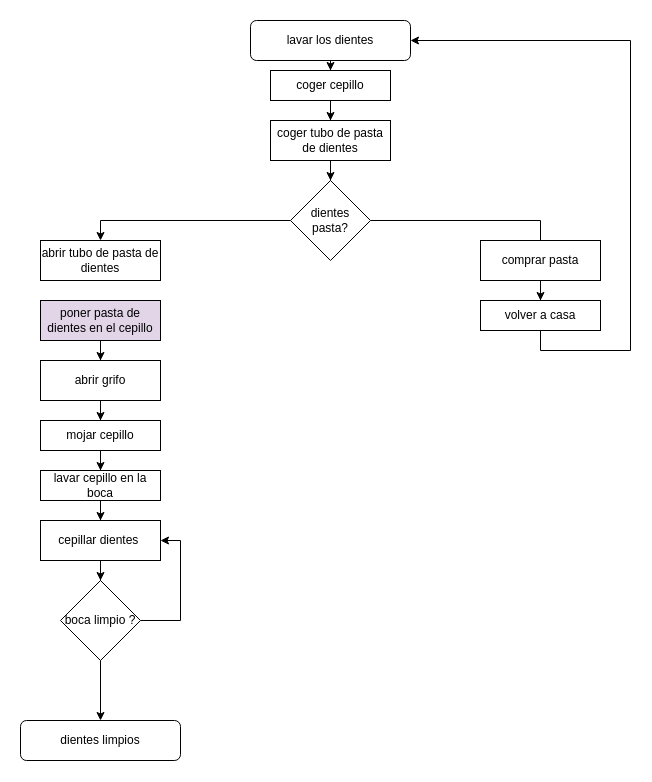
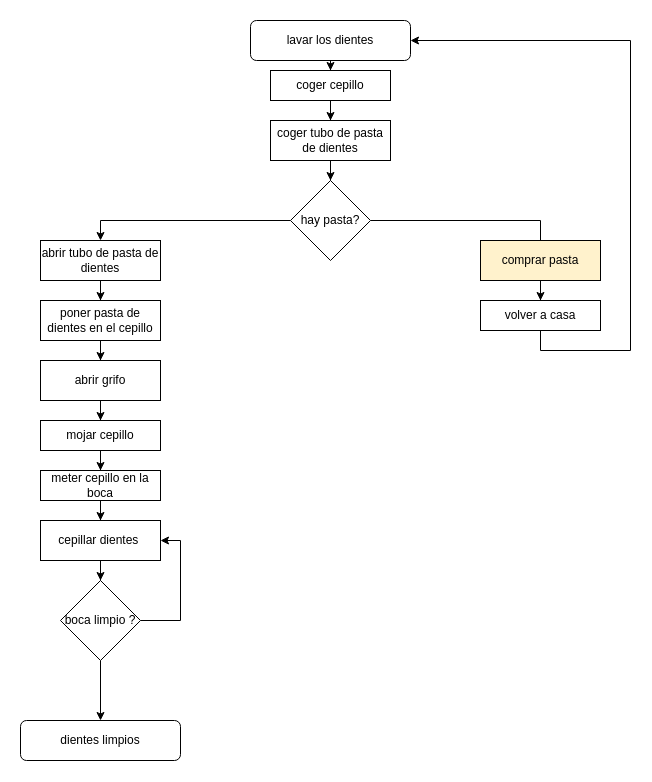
- <mxCell id="17" value="dientes pasta?" style="rhombus;whiteSpace=wrap;html=1;" vertex="1" parent="1"><mxGeometry x="290" y="180" width="80" height="80" as="geometry" /></mxCell>
+ <mxCell id="17" value="hay pasta?" style="rhombus;whiteSpace=wrap;html=1;" vertex="1" parent="1"><mxGeometry x="290" y="180" width="80" height="80" as="geometry" /></mxCell>
- <mxCell id="19" value="comprar pasta" style="rounded=0;whiteSpace=wrap;html=1;" vertex="1" parent="1"><mxGeometry x="480" y="240" width="120" height="40" as="geometry" /></mxCell>
+ <mxCell id="19" value="comprar pasta" style="rounded=0;whiteSpace=wrap;html=1;fillColor=#fff2cc;" vertex="1" parent="1"><mxGeometry x="480" y="240" width="120" height="40" as="geometry" /></mxCell>
+ <mxCell id="11" style="edgeStyle=orthogonalEdgeStyle;rounded=0;orthogonalLoop=1;jettySize=auto;html=1;" edge="1" parent="1" source="12" target="14"><mxGeometry relative="1" as="geometry" /></mxCell>
- <mxCell id="14" value="poner pasta de dientes en el cepillo" style="rounded=0;whiteSpace=wrap;html=1;fillColor=#e1d5e7;" vertex="1" parent="1"><mxGeometry x="40" y="300" width="120" height="40" as="geometry" /></mxCell>
+ <mxCell id="14" value="poner pasta de dientes en el cepillo" style="rounded=0;whiteSpace=wrap;html=1;" vertex="1" parent="1"><mxGeometry x="40" y="300" width="120" height="40" as="geometry" /></mxCell>
- <mxCell id="25" value="lavar cepillo en la boca" style="rounded=0;whiteSpace=wrap;html=1;" vertex="1" parent="1"><mxGeometry x="40" y="470" width="120" height="30" as="geometry" /></mxCell>
+ <mxCell id="25" value="meter cepillo en la boca" style="rounded=0;whiteSpace=wrap;html=1;" vertex="1" parent="1"><mxGeometry x="40" y="470" width="120" height="30" as="geometry" /></mxCell>
